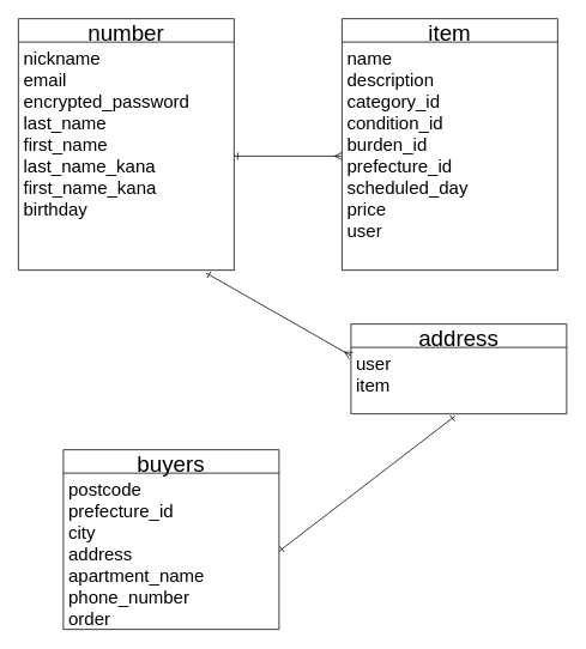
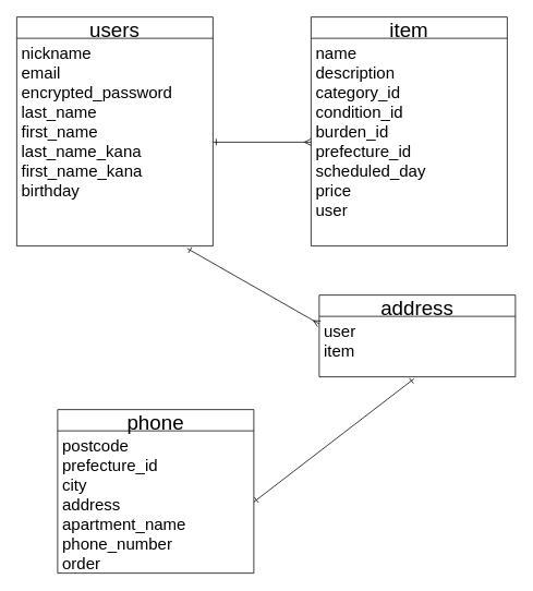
- <mxCell id="2" value="number" style="swimlane;fontStyle=0;childLayout=stackLayout;horizontal=1;startSize=26;horizontalStack=0;resizeParent=1;resizeParentMax=0;resizeLast=0;collapsible=1;marginBottom=0;align=center;fontSize=25;" parent="1" vertex="1"><mxGeometry x="20" y="20" width="240" height="280" as="geometry"><mxRectangle x="-680" y="-520" width="50" height="26" as="alternateBounds" /></mxGeometry></mxCell>
+ <mxCell id="2" value="users" style="swimlane;fontStyle=0;childLayout=stackLayout;horizontal=1;startSize=26;horizontalStack=0;resizeParent=1;resizeParentMax=0;resizeLast=0;collapsible=1;marginBottom=0;align=center;fontSize=25;" parent="1" vertex="1"><mxGeometry x="20" y="20" width="240" height="280" as="geometry"><mxRectangle x="-680" y="-520" width="50" height="26" as="alternateBounds" /></mxGeometry></mxCell>
- <mxCell id="7" value="buyers" style="swimlane;fontStyle=0;childLayout=stackLayout;horizontal=1;startSize=26;horizontalStack=0;resizeParent=1;resizeParentMax=0;resizeLast=0;collapsible=1;marginBottom=0;align=center;fontSize=25;" parent="1" vertex="1"><mxGeometry x="70" y="500" width="240" height="200" as="geometry" /></mxCell>
+ <mxCell id="7" value="phone" style="swimlane;fontStyle=0;childLayout=stackLayout;horizontal=1;startSize=26;horizontalStack=0;resizeParent=1;resizeParentMax=0;resizeLast=0;collapsible=1;marginBottom=0;align=center;fontSize=25;" parent="1" vertex="1"><mxGeometry x="70" y="500" width="240" height="200" as="geometry" /></mxCell>
